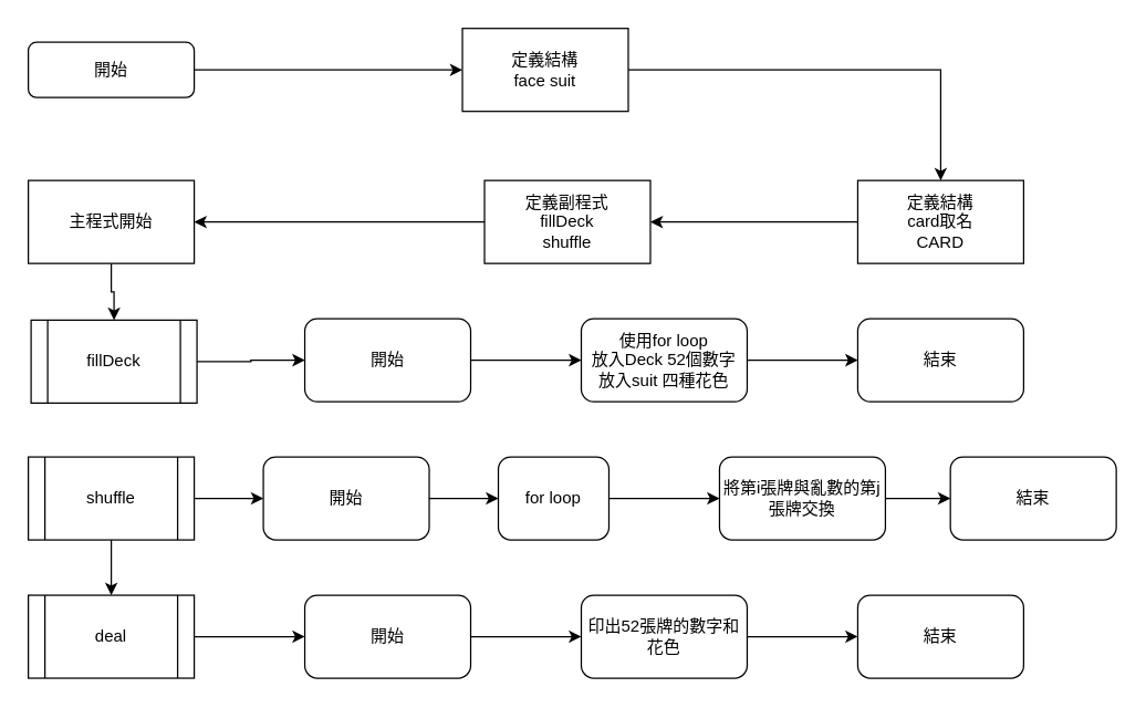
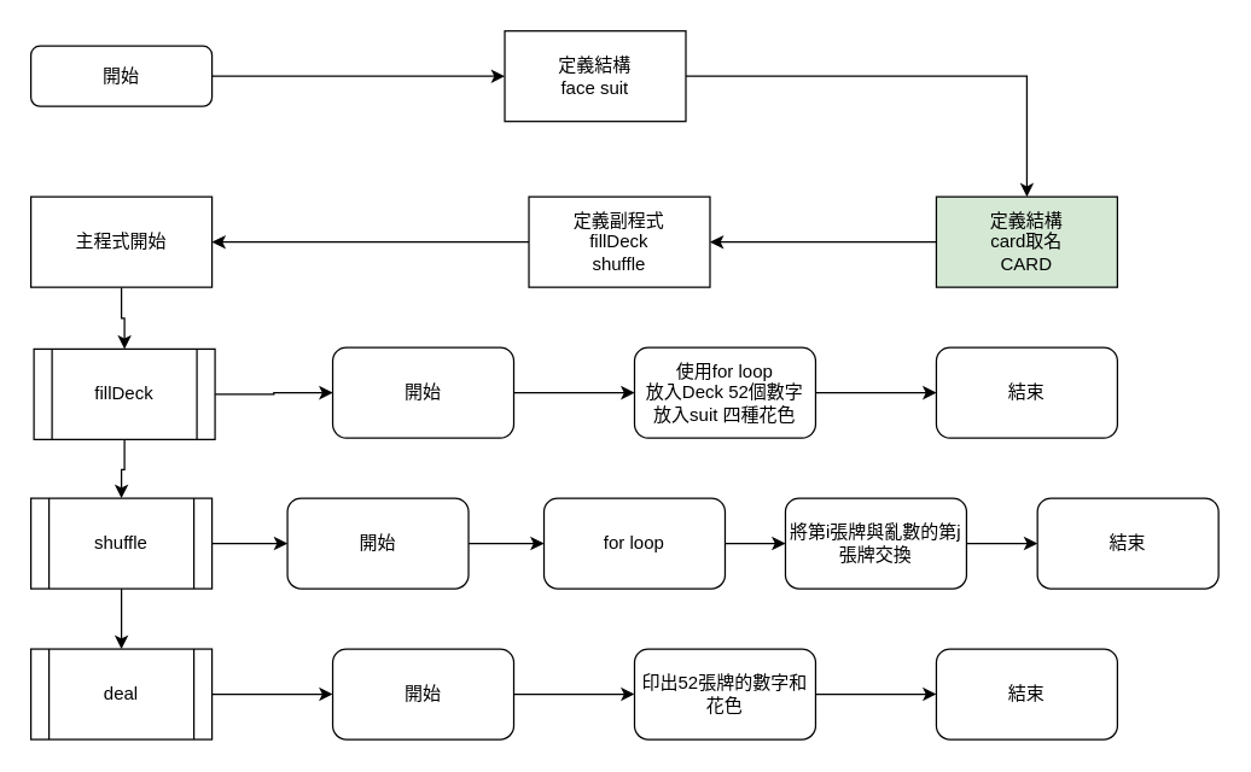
- <mxCell id="7" value="定義結構&lt;br&gt;card取名&lt;br&gt;CARD" style="rounded=0;whiteSpace=wrap;html=1;" vertex="1" parent="1"><mxGeometry x="620" y="130" width="120" height="60" as="geometry" /></mxCell>
+ <mxCell id="7" value="定義結構&lt;br&gt;card取名&lt;br&gt;CARD" style="rounded=0;whiteSpace=wrap;html=1;fillColor=#d5e8d4;" vertex="1" parent="1"><mxGeometry x="620" y="130" width="120" height="60" as="geometry" /></mxCell>
+ <mxCell id="15" value="" style="edgeStyle=orthogonalEdgeStyle;rounded=0;orthogonalLoop=1;jettySize=auto;html=1;" edge="1" parent="1" source="17" target="12"><mxGeometry relative="1" as="geometry" /></mxCell>
- <mxCell id="26" value="for loop" style="rounded=1;whiteSpace=wrap;html=1;" vertex="1" parent="1"><mxGeometry x="360" y="330" width="80" height="60" as="geometry" /></mxCell>
+ <mxCell id="26" value="for loop" style="rounded=1;whiteSpace=wrap;html=1;" vertex="1" parent="1"><mxGeometry x="360" y="330" width="120" height="60" as="geometry" /></mxCell>
